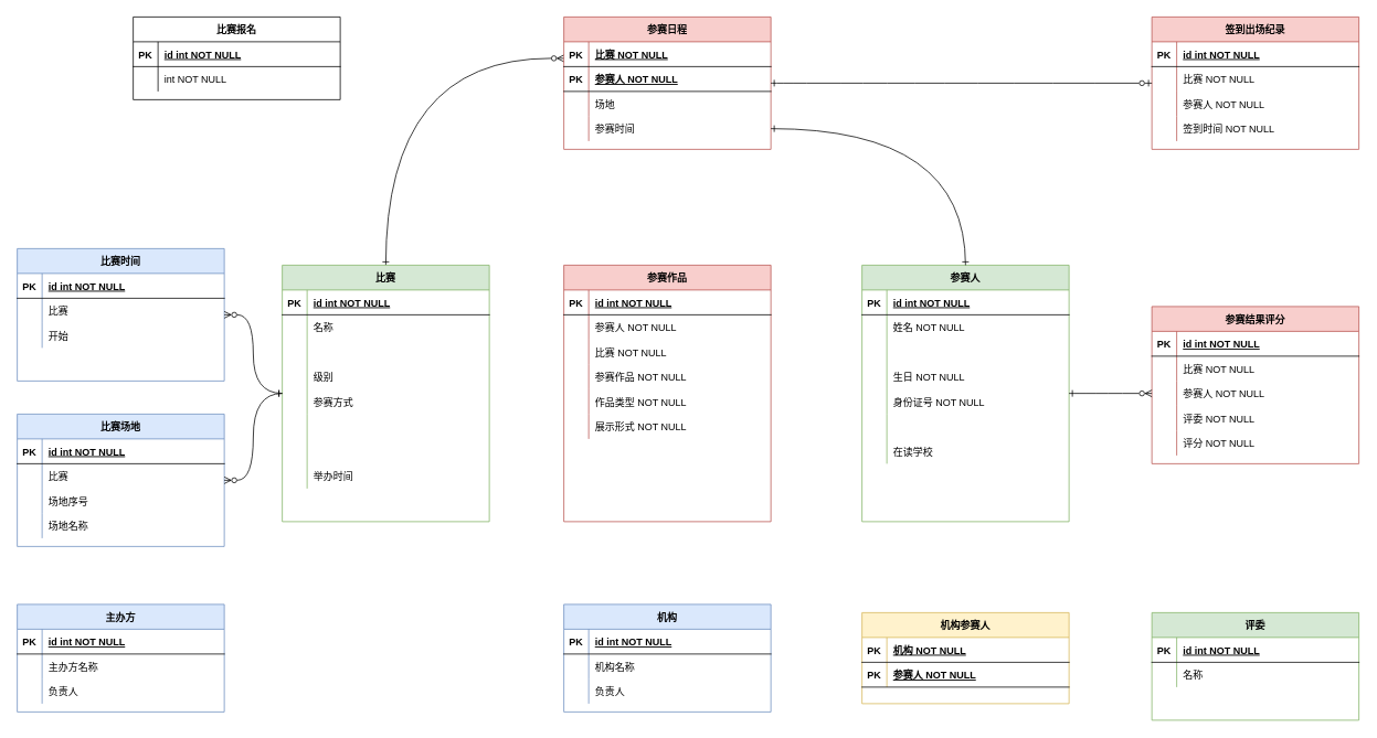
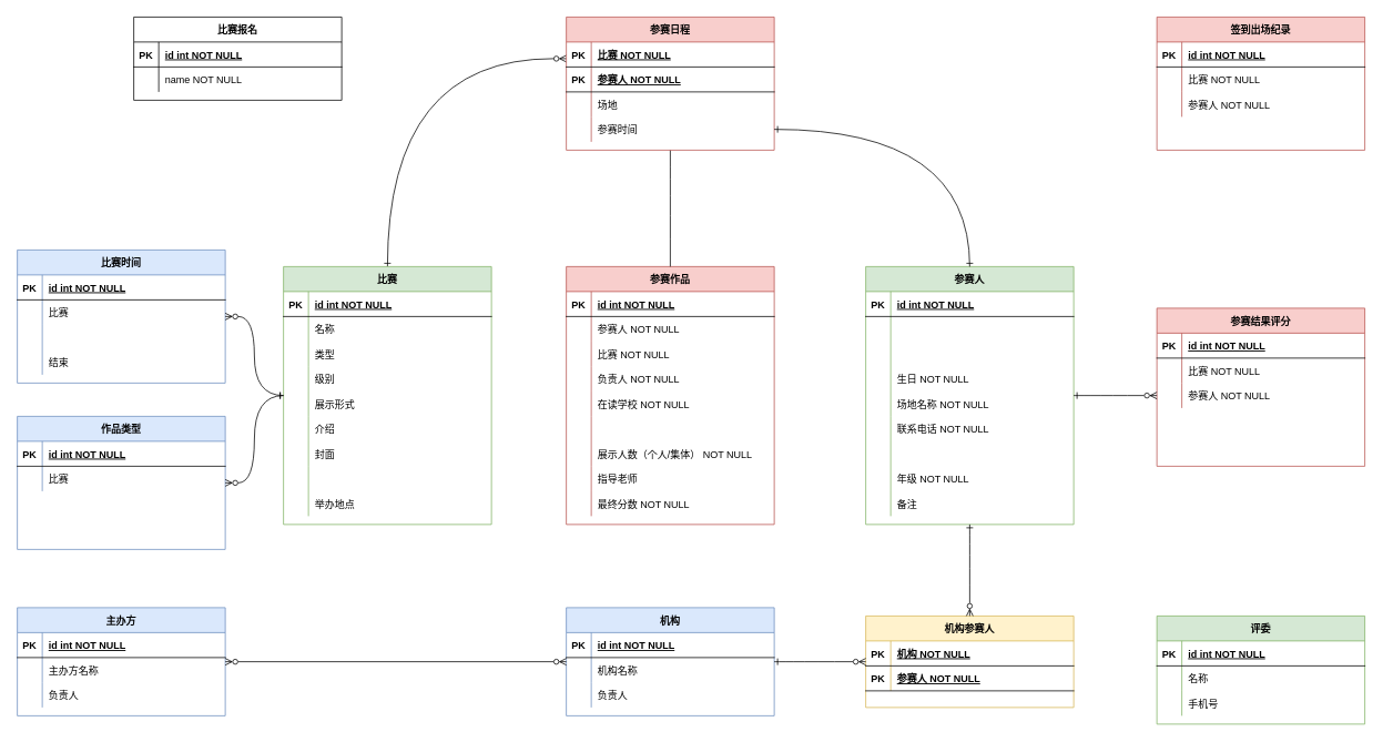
- <mxCell id="21" value="int NOT NULL" style="shape=partialRectangle;overflow=hidden;connectable=0;fillColor=none;top=0;left=0;bottom=0;right=0;align=left;spacingLeft=6;" parent="19" vertex="1"><mxGeometry x="30" width="220" height="30" as="geometry"><mxRectangle width="220" height="30" as="alternateBounds" /></mxGeometry></mxCell>
+ <mxCell id="21" value="name NOT NULL" style="shape=partialRectangle;overflow=hidden;connectable=0;fillColor=none;top=0;left=0;bottom=0;right=0;align=left;spacingLeft=6;" parent="19" vertex="1"><mxGeometry x="30" width="220" height="30" as="geometry"><mxRectangle width="220" height="30" as="alternateBounds" /></mxGeometry></mxCell>
- <mxCell id="195" style="edgeStyle=orthogonalEdgeStyle;curved=1;rounded=0;orthogonalLoop=1;jettySize=auto;html=1;startArrow=ERone;startFill=0;endArrow=ERzeroToOne;endFill=0;" parent="1" source="170" target="2" edge="1"><mxGeometry relative="1" as="geometry" /></mxCell>
- <mxCell id="14" value="签到时间 NOT NULL" style="shape=partialRectangle;overflow=hidden;connectable=0;fillColor=none;top=0;left=0;bottom=0;right=0;align=left;spacingLeft=6;" parent="12" vertex="1"><mxGeometry x="30" width="220" height="30" as="geometry"><mxRectangle width="220" height="30" as="alternateBounds" /></mxGeometry></mxCell>
+ <mxCell id="169" style="edgeStyle=orthogonalEdgeStyle;curved=1;rounded=0;orthogonalLoop=1;jettySize=auto;html=1;exitX=0.5;exitY=1;exitDx=0;exitDy=0;startArrow=none;startFill=0;endArrow=none;endFill=0;" parent="1" source="170" target="141" edge="1"><mxGeometry relative="1" as="geometry" /></mxCell>
- <mxCell id="118" value="姓名 NOT NULL" style="shape=partialRectangle;overflow=hidden;connectable=0;fillColor=none;top=0;left=0;bottom=0;right=0;align=left;spacingLeft=6;" parent="116" vertex="1"><mxGeometry x="30" width="220" height="30" as="geometry"><mxRectangle width="220" height="30" as="alternateBounds" /></mxGeometry></mxCell>
- <mxCell id="106" value="开始" style="shape=partialRectangle;overflow=hidden;connectable=0;fillColor=none;top=0;left=0;bottom=0;right=0;align=left;spacingLeft=6;" parent="104" vertex="1"><mxGeometry x="30" width="220" height="30" as="geometry"><mxRectangle width="220" height="30" as="alternateBounds" /></mxGeometry></mxCell>
+ <mxCell id="48" value="类型" style="shape=partialRectangle;overflow=hidden;connectable=0;fillColor=none;top=0;left=0;bottom=0;right=0;align=left;spacingLeft=6;" parent="46" vertex="1"><mxGeometry x="30" width="220" height="30" as="geometry"><mxRectangle width="220" height="30" as="alternateBounds" /></mxGeometry></mxCell>
+ <mxCell id="109" value="结束" style="shape=partialRectangle;overflow=hidden;connectable=0;fillColor=none;top=0;left=0;bottom=0;right=0;align=left;spacingLeft=6;" parent="107" vertex="1"><mxGeometry x="30" width="220" height="30" as="geometry"><mxRectangle width="220" height="30" as="alternateBounds" /></mxGeometry></mxCell>
- <mxCell id="153" value="参赛作品 NOT NULL" style="shape=partialRectangle;overflow=hidden;connectable=0;fillColor=none;top=0;left=0;bottom=0;right=0;align=left;spacingLeft=6;" parent="151" vertex="1"><mxGeometry x="30" width="220" height="30" as="geometry"><mxRectangle width="220" height="30" as="alternateBounds" /></mxGeometry></mxCell>
+ <mxCell id="153" value="负责人 NOT NULL" style="shape=partialRectangle;overflow=hidden;connectable=0;fillColor=none;top=0;left=0;bottom=0;right=0;align=left;spacingLeft=6;" parent="151" vertex="1"><mxGeometry x="30" width="220" height="30" as="geometry"><mxRectangle width="220" height="30" as="alternateBounds" /></mxGeometry></mxCell>
- <mxCell id="54" value="参赛方式" style="shape=partialRectangle;overflow=hidden;connectable=0;fillColor=none;top=0;left=0;bottom=0;right=0;align=left;spacingLeft=6;" parent="52" vertex="1"><mxGeometry x="30" width="220" height="30" as="geometry"><mxRectangle width="220" height="30" as="alternateBounds" /></mxGeometry></mxCell>
+ <mxCell id="54" value="展示形式" style="shape=partialRectangle;overflow=hidden;connectable=0;fillColor=none;top=0;left=0;bottom=0;right=0;align=left;spacingLeft=6;" parent="52" vertex="1"><mxGeometry x="30" width="220" height="30" as="geometry"><mxRectangle width="220" height="30" as="alternateBounds" /></mxGeometry></mxCell>
- <mxCell id="156" value="作品类型 NOT NULL" style="shape=partialRectangle;overflow=hidden;connectable=0;fillColor=none;top=0;left=0;bottom=0;right=0;align=left;spacingLeft=6;" parent="154" vertex="1"><mxGeometry x="30" width="220" height="30" as="geometry"><mxRectangle width="220" height="30" as="alternateBounds" /></mxGeometry></mxCell>
+ <mxCell id="156" value="在读学校 NOT NULL" style="shape=partialRectangle;overflow=hidden;connectable=0;fillColor=none;top=0;left=0;bottom=0;right=0;align=left;spacingLeft=6;" parent="154" vertex="1"><mxGeometry x="30" width="220" height="30" as="geometry"><mxRectangle width="220" height="30" as="alternateBounds" /></mxGeometry></mxCell>
- <mxCell id="126" value="身份证号 NOT NULL" style="shape=partialRectangle;overflow=hidden;connectable=0;fillColor=none;top=0;left=0;bottom=0;right=0;align=left;spacingLeft=6;" parent="124" vertex="1"><mxGeometry x="30" width="220" height="30" as="geometry"><mxRectangle width="220" height="30" as="alternateBounds" /></mxGeometry></mxCell>
+ <mxCell id="126" value="场地名称 NOT NULL" style="shape=partialRectangle;overflow=hidden;connectable=0;fillColor=none;top=0;left=0;bottom=0;right=0;align=left;spacingLeft=6;" parent="124" vertex="1"><mxGeometry x="30" width="220" height="30" as="geometry"><mxRectangle width="220" height="30" as="alternateBounds" /></mxGeometry></mxCell>
- <mxCell id="34" value="评委 NOT NULL" style="shape=partialRectangle;overflow=hidden;connectable=0;fillColor=none;top=0;left=0;bottom=0;right=0;align=left;spacingLeft=6;" parent="32" vertex="1"><mxGeometry x="30" width="220" height="30" as="geometry"><mxRectangle width="220" height="30" as="alternateBounds" /></mxGeometry></mxCell>
- <mxCell id="84" value="比赛场地" style="shape=table;startSize=30;container=1;collapsible=1;childLayout=tableLayout;fixedRows=1;rowLines=0;fontStyle=1;align=center;resizeLast=1;fillColor=#dae8fc;strokeColor=#6c8ebf;" parent="1" vertex="1"><mxGeometry x="20" y="500" width="250" height="160" as="geometry" /></mxCell>
+ <mxCell id="84" value="作品类型" style="shape=table;startSize=30;container=1;collapsible=1;childLayout=tableLayout;fixedRows=1;rowLines=0;fontStyle=1;align=center;resizeLast=1;fillColor=#dae8fc;strokeColor=#6c8ebf;" parent="1" vertex="1"><mxGeometry x="20" y="500" width="250" height="160" as="geometry" /></mxCell>
+ <mxCell id="57" value="介绍" style="shape=partialRectangle;overflow=hidden;connectable=0;fillColor=none;top=0;left=0;bottom=0;right=0;align=left;spacingLeft=6;" parent="55" vertex="1"><mxGeometry x="30" width="220" height="30" as="geometry"><mxRectangle width="220" height="30" as="alternateBounds" /></mxGeometry></mxCell>
- <mxCell id="159" value="展示形式 NOT NULL" style="shape=partialRectangle;overflow=hidden;connectable=0;fillColor=none;top=0;left=0;bottom=0;right=0;align=left;spacingLeft=6;" parent="157" vertex="1"><mxGeometry x="30" width="220" height="30" as="geometry"><mxRectangle width="220" height="30" as="alternateBounds" /></mxGeometry></mxCell>
+ <mxCell id="129" value="联系电话 NOT NULL" style="shape=partialRectangle;overflow=hidden;connectable=0;fillColor=none;top=0;left=0;bottom=0;right=0;align=left;spacingLeft=6;" parent="127" vertex="1"><mxGeometry x="30" width="220" height="30" as="geometry"><mxRectangle width="220" height="30" as="alternateBounds" /></mxGeometry></mxCell>
- <mxCell id="37" value="评分 NOT NULL" style="shape=partialRectangle;overflow=hidden;connectable=0;fillColor=none;top=0;left=0;bottom=0;right=0;align=left;spacingLeft=6;" parent="35" vertex="1"><mxGeometry x="30" width="220" height="30" as="geometry"><mxRectangle width="220" height="30" as="alternateBounds" /></mxGeometry></mxCell>
+ <mxCell id="60" value="封面" style="shape=partialRectangle;overflow=hidden;connectable=0;fillColor=none;top=0;left=0;bottom=0;right=0;align=left;spacingLeft=6;" parent="58" vertex="1"><mxGeometry x="30" width="220" height="30" as="geometry"><mxRectangle width="220" height="30" as="alternateBounds" /></mxGeometry></mxCell>
+ <mxCell id="162" value="展示人数（个人/集体） NOT NULL" style="shape=partialRectangle;overflow=hidden;connectable=0;fillColor=none;top=0;left=0;bottom=0;right=0;align=left;spacingLeft=6;" parent="160" vertex="1"><mxGeometry x="30" width="220" height="30" as="geometry"><mxRectangle width="220" height="30" as="alternateBounds" /></mxGeometry></mxCell>
- <mxCell id="132" value="在读学校" style="shape=partialRectangle;overflow=hidden;connectable=0;fillColor=none;top=0;left=0;bottom=0;right=0;align=left;spacingLeft=6;" parent="130" vertex="1"><mxGeometry x="30" width="220" height="30" as="geometry"><mxRectangle width="220" height="30" as="alternateBounds" /></mxGeometry></mxCell>
- <mxCell id="63" value="举办时间" style="shape=partialRectangle;overflow=hidden;connectable=0;fillColor=none;top=0;left=0;bottom=0;right=0;align=left;spacingLeft=6;" parent="61" vertex="1"><mxGeometry x="30" width="220" height="30" as="geometry"><mxRectangle width="220" height="30" as="alternateBounds" /></mxGeometry></mxCell>
+ <mxCell id="165" value="指导老师 " style="shape=partialRectangle;overflow=hidden;connectable=0;fillColor=none;top=0;left=0;bottom=0;right=0;align=left;spacingLeft=6;" parent="163" vertex="1"><mxGeometry x="30" width="220" height="30" as="geometry"><mxRectangle width="220" height="30" as="alternateBounds" /></mxGeometry></mxCell>
+ <mxCell id="135" value="年级 NOT NULL" style="shape=partialRectangle;overflow=hidden;connectable=0;fillColor=none;top=0;left=0;bottom=0;right=0;align=left;spacingLeft=6;" parent="133" vertex="1"><mxGeometry x="30" width="220" height="30" as="geometry"><mxRectangle width="220" height="30" as="alternateBounds" /></mxGeometry></mxCell>
- <mxCell id="93" value="场地序号" style="shape=partialRectangle;overflow=hidden;connectable=0;fillColor=none;top=0;left=0;bottom=0;right=0;align=left;spacingLeft=6;" parent="91" vertex="1"><mxGeometry x="30" width="220" height="30" as="geometry"><mxRectangle width="220" height="30" as="alternateBounds" /></mxGeometry></mxCell>
+ <mxCell id="66" value="举办地点" style="shape=partialRectangle;overflow=hidden;connectable=0;fillColor=none;top=0;left=0;bottom=0;right=0;align=left;spacingLeft=6;" parent="64" vertex="1"><mxGeometry x="30" width="220" height="30" as="geometry"><mxRectangle width="220" height="30" as="alternateBounds" /></mxGeometry></mxCell>
+ <mxCell id="168" value="最终分数 NOT NULL" style="shape=partialRectangle;overflow=hidden;connectable=0;fillColor=none;top=0;left=0;bottom=0;right=0;align=left;spacingLeft=6;" parent="166" vertex="1"><mxGeometry x="30" width="220" height="30" as="geometry"><mxRectangle width="220" height="30" as="alternateBounds" /></mxGeometry></mxCell>
+ <mxCell id="138" value="备注" style="shape=partialRectangle;overflow=hidden;connectable=0;fillColor=none;top=0;left=0;bottom=0;right=0;align=left;spacingLeft=6;" parent="136" vertex="1"><mxGeometry x="30" width="220" height="30" as="geometry"><mxRectangle width="220" height="30" as="alternateBounds" /></mxGeometry></mxCell>
- <mxCell id="96" value="场地名称" style="shape=partialRectangle;overflow=hidden;connectable=0;fillColor=none;top=0;left=0;bottom=0;right=0;align=left;spacingLeft=6;" parent="94" vertex="1"><mxGeometry x="30" width="220" height="30" as="geometry"><mxRectangle width="220" height="30" as="alternateBounds" /></mxGeometry></mxCell>
+ <mxCell id="139" style="edgeStyle=orthogonalEdgeStyle;rounded=0;orthogonalLoop=1;jettySize=auto;html=1;startArrow=ERone;startFill=0;endArrow=ERzeroToMany;endFill=0;curved=1;" parent="1" source="112" target="77" edge="1"><mxGeometry relative="1" as="geometry" /></mxCell>
+ <mxCell id="206" style="edgeStyle=orthogonalEdgeStyle;rounded=0;orthogonalLoop=1;jettySize=auto;html=1;endArrow=ERzeroToMany;endFill=0;startArrow=ERzeroToMany;startFill=0;" parent="1" source="196" target="67" edge="1"><mxGeometry relative="1" as="geometry" /></mxCell>
+ <mxCell id="140" style="edgeStyle=orthogonalEdgeStyle;rounded=0;orthogonalLoop=1;jettySize=auto;html=1;startArrow=ERone;startFill=0;endArrow=ERzeroToMany;endFill=0;curved=1;" parent="1" source="67" target="77" edge="1"><mxGeometry relative="1" as="geometry" /></mxCell>
+ <mxCell id="193" value="手机号" style="shape=partialRectangle;overflow=hidden;connectable=0;fillColor=none;top=0;left=0;bottom=0;right=0;align=left;spacingLeft=6;" parent="191" vertex="1"><mxGeometry x="30" width="220" height="30" as="geometry"><mxRectangle width="220" height="30" as="alternateBounds" /></mxGeometry></mxCell>
